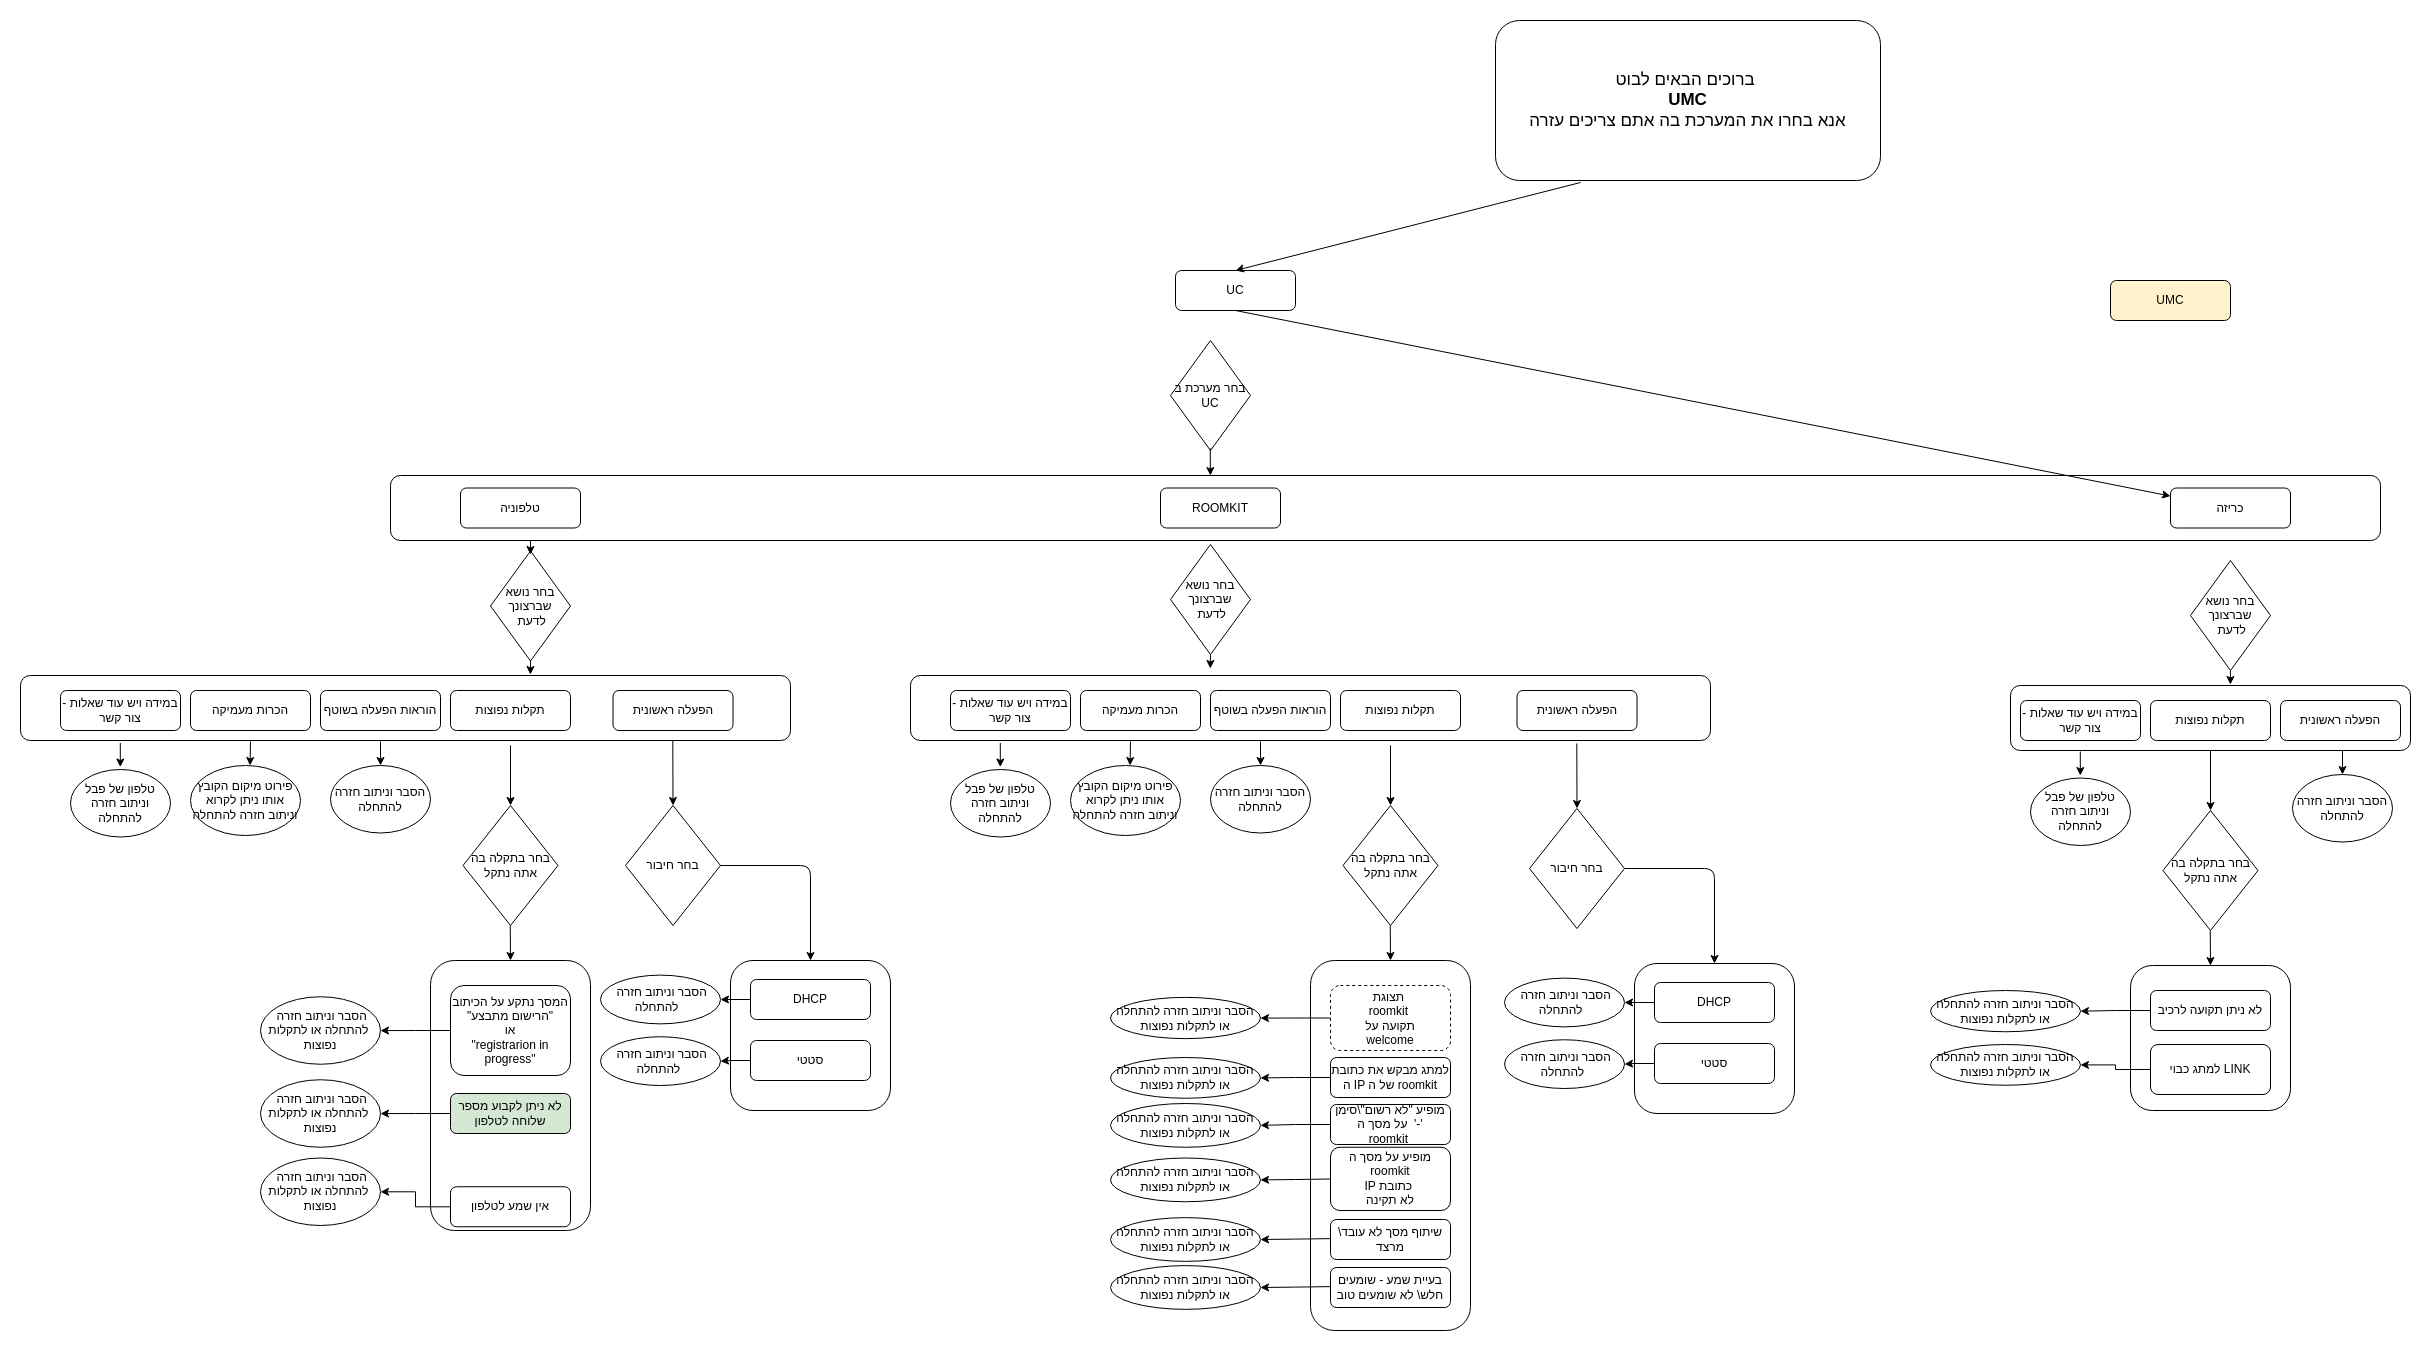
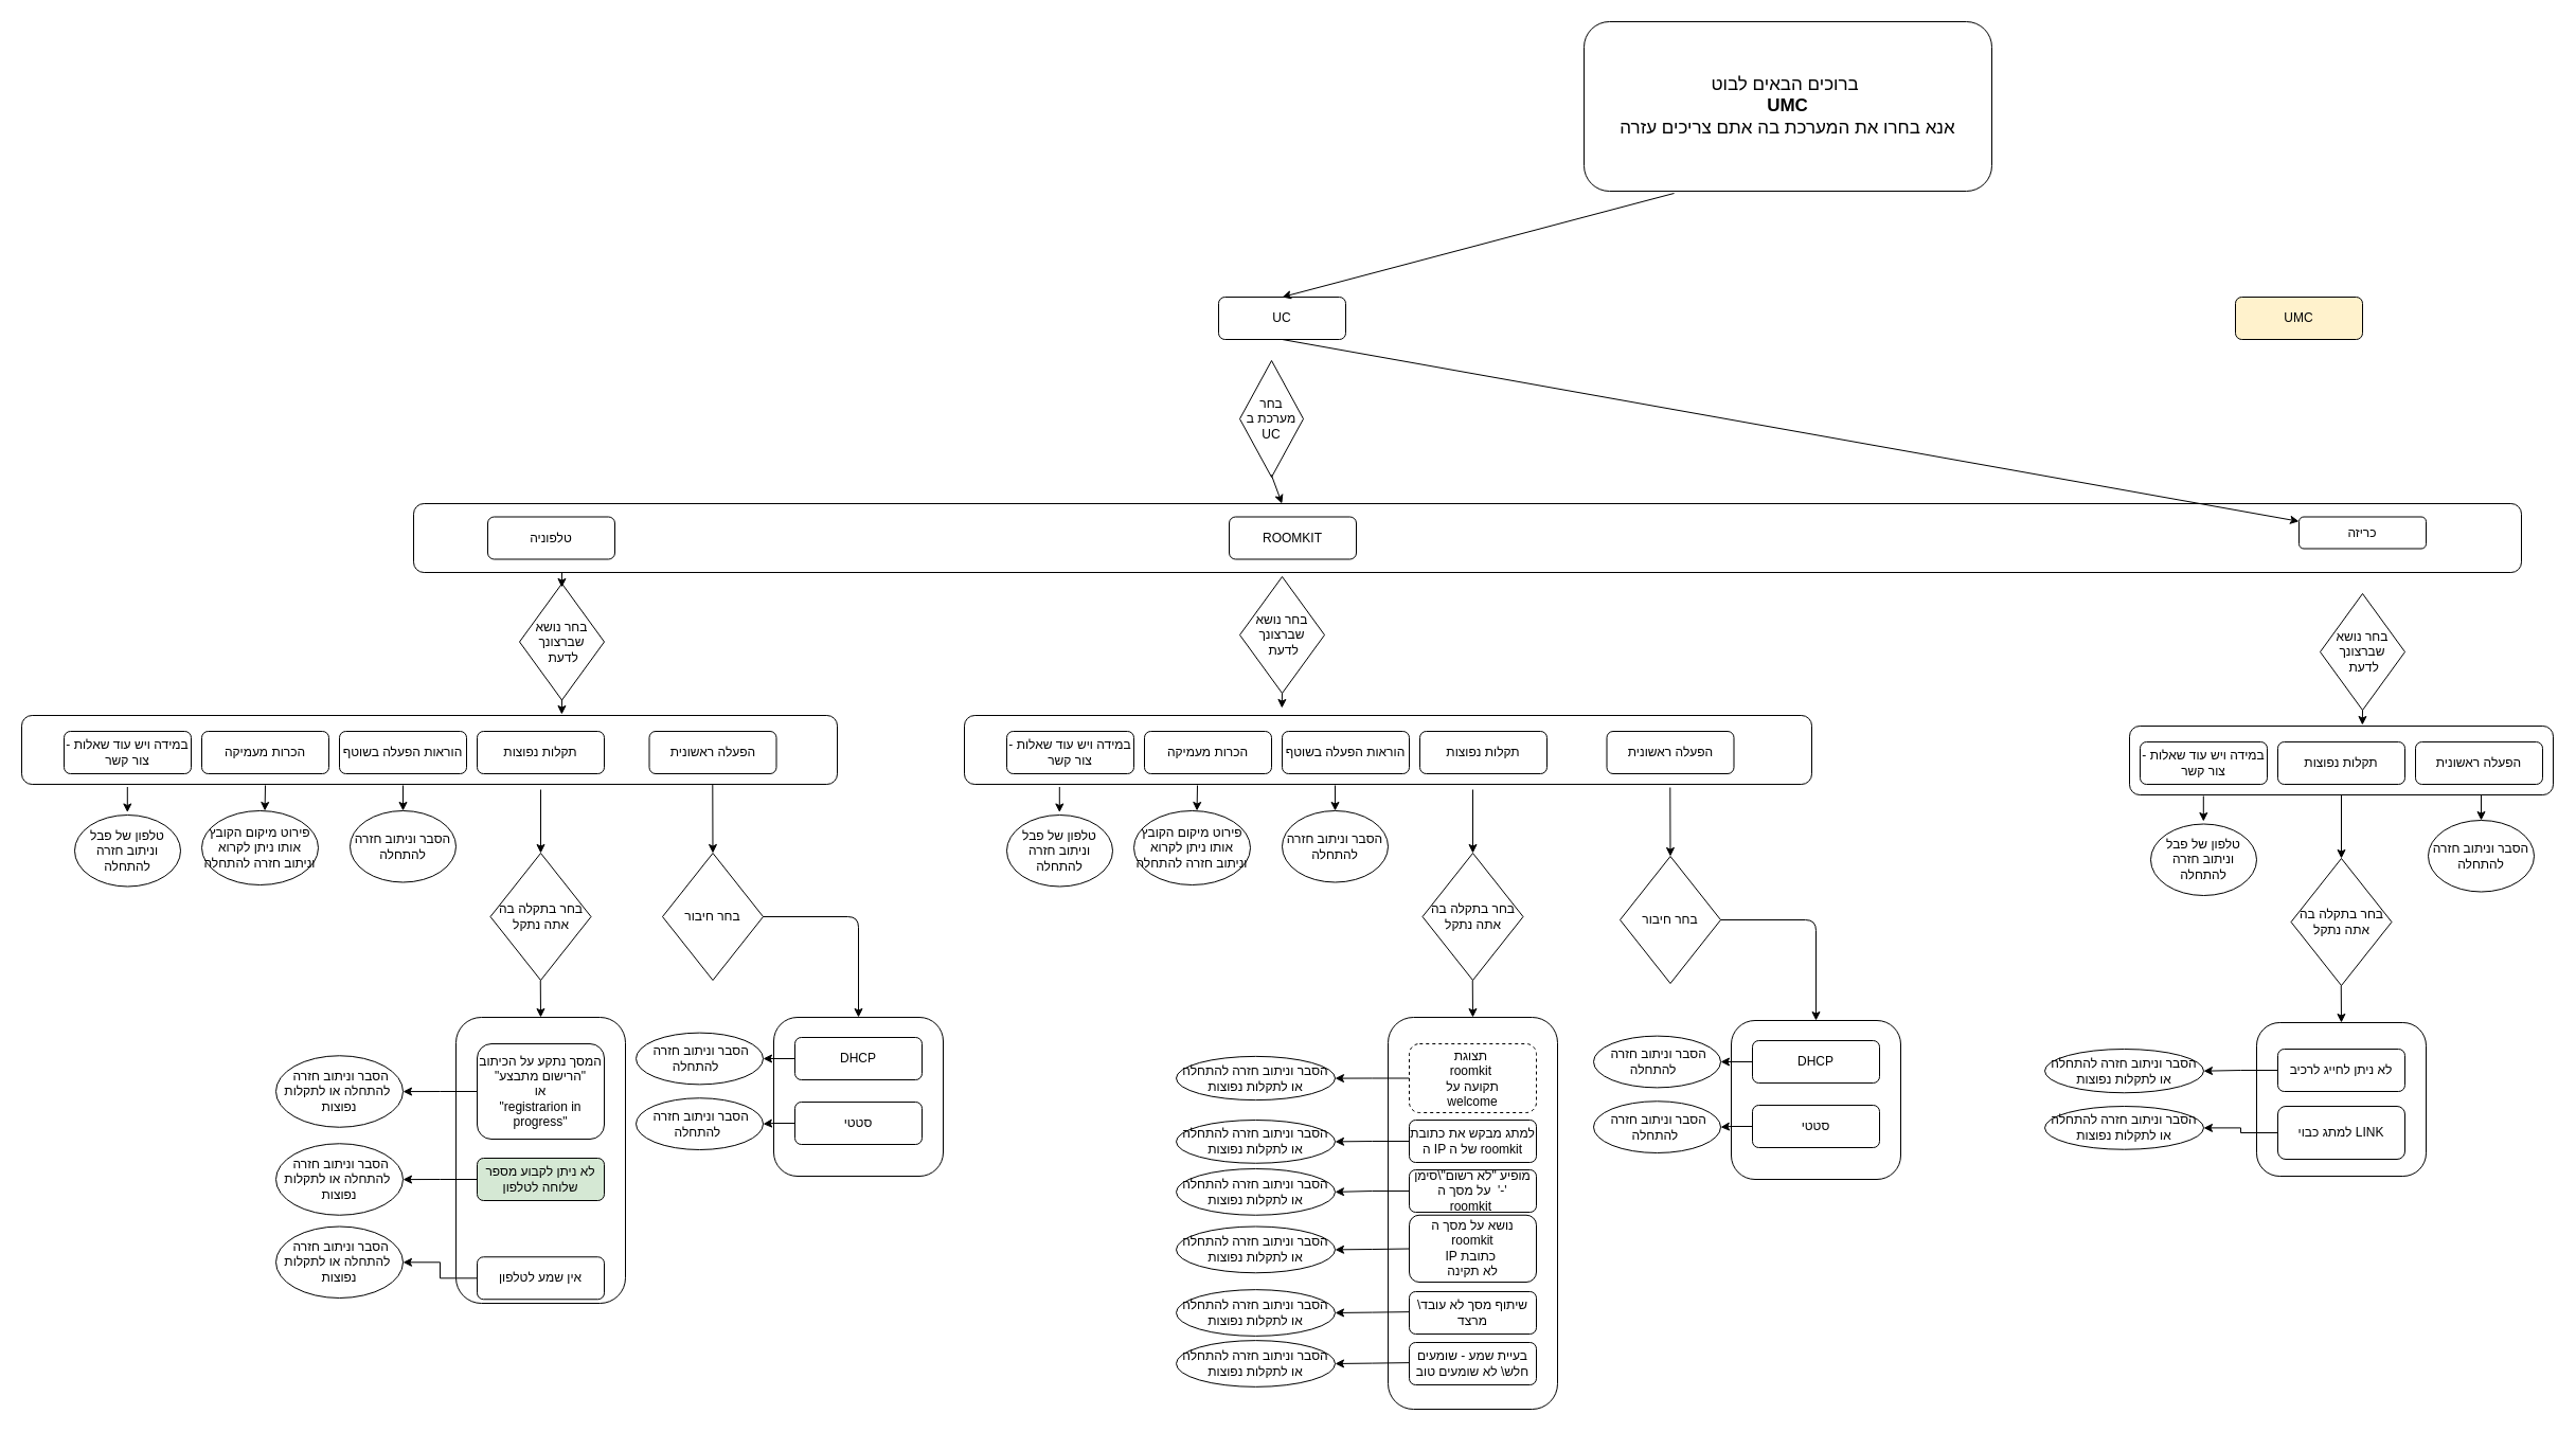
- <mxCell id="8" value="UC" style="rounded=1;whiteSpace=wrap;html=1;fontSize=12;glass=0;strokeWidth=1;shadow=0;" vertex="1" parent="1"><mxGeometry x="1175" y="270" width="120" height="40" as="geometry" /></mxCell>
+ <mxCell id="8" value="UC" style="rounded=1;whiteSpace=wrap;html=1;fontSize=12;glass=0;strokeWidth=1;shadow=0;" vertex="1" parent="1"><mxGeometry x="1150" y="280" width="120" height="40" as="geometry" /></mxCell>
- <mxCell id="10" value="בחר מערכת ב&lt;br&gt;UC" style="rhombus;whiteSpace=wrap;html=1;" vertex="1" parent="1"><mxGeometry x="1170" y="340" width="80" height="110" as="geometry" /></mxCell>
+ <mxCell id="10" value="בחר מערכת ב&lt;br&gt;UC" style="rhombus;whiteSpace=wrap;html=1;" vertex="1" parent="1"><mxGeometry x="1170" y="340" width="60" height="110" as="geometry" /></mxCell>
- <mxCell id="13" value="כריזה" style="rounded=1;whiteSpace=wrap;html=1;fontSize=12;glass=0;strokeWidth=1;shadow=0;" vertex="1" parent="1"><mxGeometry x="2170" y="487.5" width="120" height="40" as="geometry" /></mxCell>
+ <mxCell id="13" value="כריזה" style="rounded=1;whiteSpace=wrap;html=1;fontSize=12;glass=0;strokeWidth=1;shadow=0;" vertex="1" parent="1"><mxGeometry x="2170" y="487.5" width="120" height="30" as="geometry" /></mxCell>
- <mxCell id="90" value="לא ניתן תקועה לרכיב" style="rounded=1;whiteSpace=wrap;html=1;fontSize=12;glass=0;strokeWidth=1;shadow=0;" vertex="1" parent="1"><mxGeometry x="2150" y="990" width="120" height="40" as="geometry" /></mxCell>
+ <mxCell id="90" value="לא ניתן לחייג לרכיב" style="rounded=1;whiteSpace=wrap;html=1;fontSize=12;glass=0;strokeWidth=1;shadow=0;" vertex="1" parent="1"><mxGeometry x="2150" y="990" width="120" height="40" as="geometry" /></mxCell>
- <mxCell id="76" value="מופיע על מסך ה&lt;br&gt;roomkit&lt;br&gt;IP כתובת&amp;nbsp;&lt;br&gt;לא תקינה" style="rounded=1;whiteSpace=wrap;html=1;fontSize=12;glass=0;strokeWidth=1;shadow=0;" vertex="1" parent="1"><mxGeometry x="1330" y="1146.75" width="120" height="63.25" as="geometry" /></mxCell>
+ <mxCell id="76" value="נושא על מסך ה&lt;br&gt;roomkit&lt;br&gt;IP כתובת&amp;nbsp;&lt;br&gt;לא תקינה" style="rounded=1;whiteSpace=wrap;html=1;fontSize=12;glass=0;strokeWidth=1;shadow=0;" vertex="1" parent="1"><mxGeometry x="1330" y="1146.75" width="120" height="63.25" as="geometry" /></mxCell>
